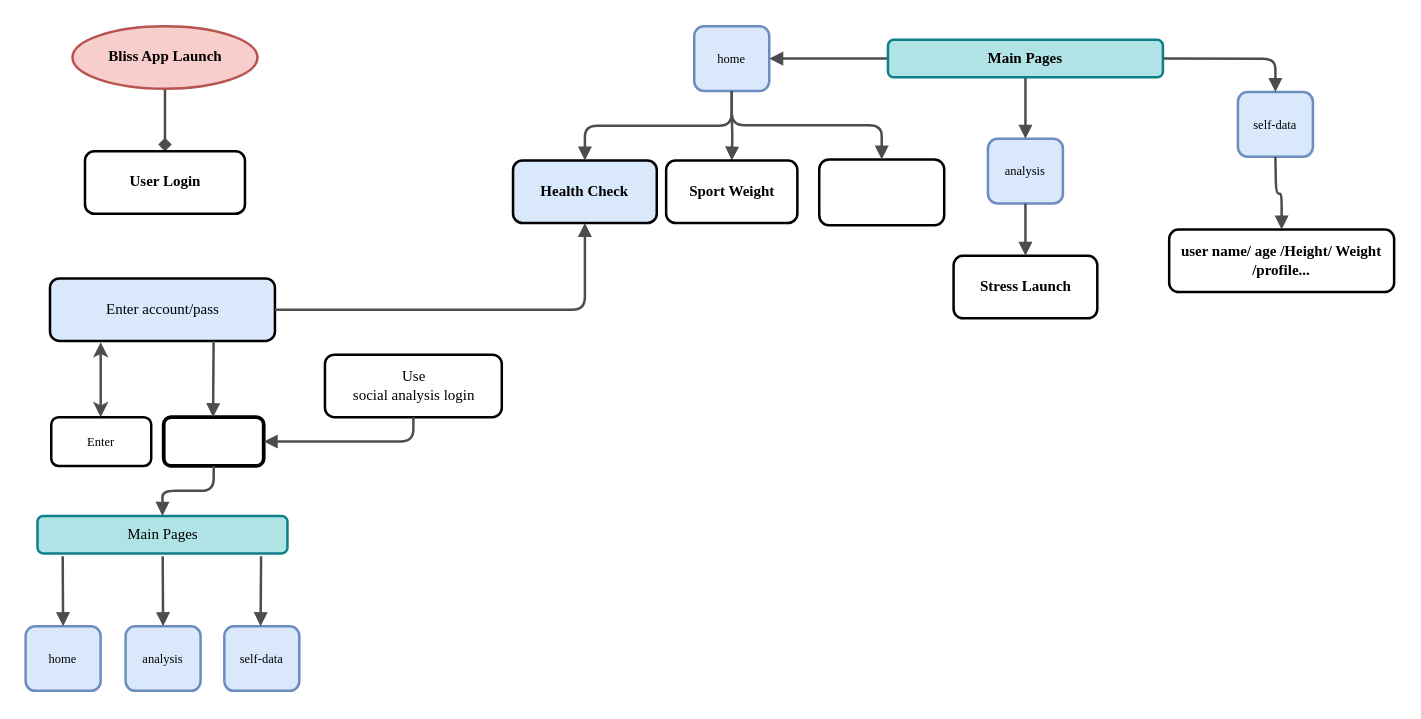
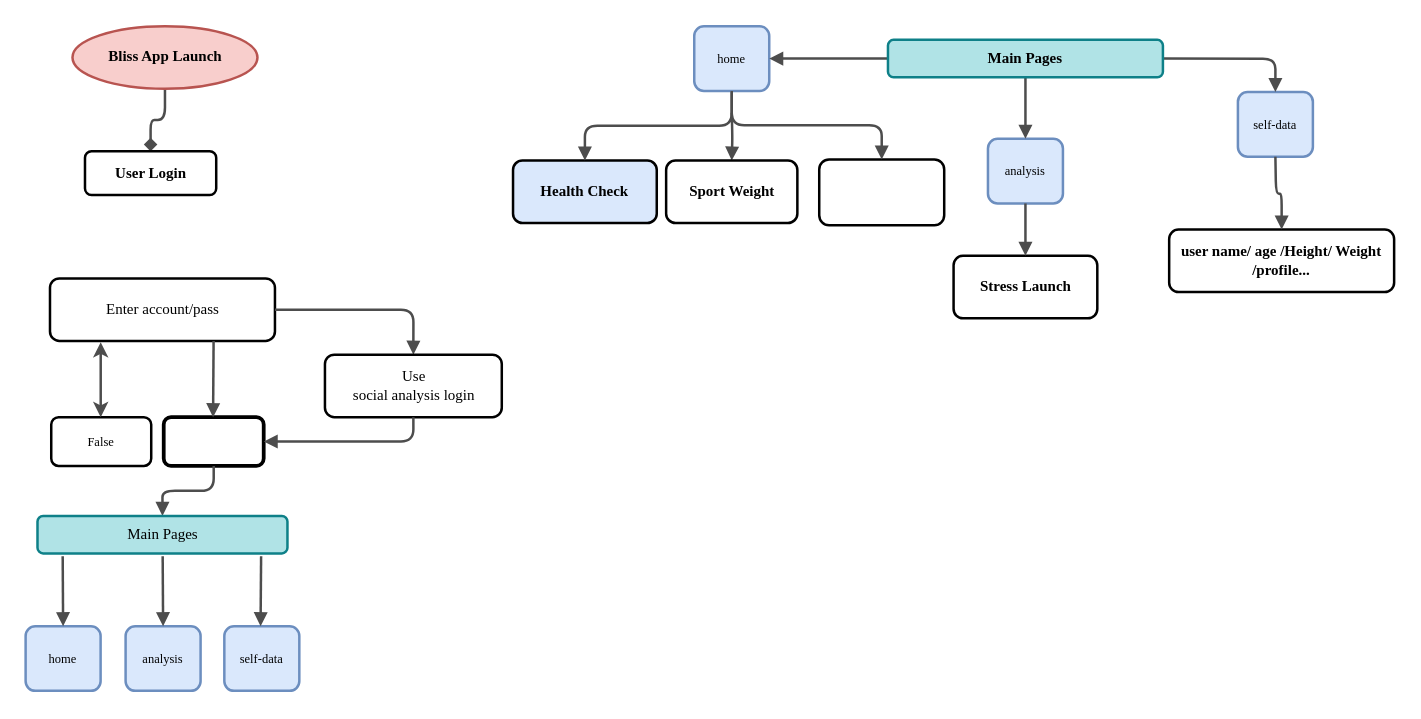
- <mxCell id="9" value="User Login" style="whiteSpace=wrap;html=1;rounded=1;shadow=0;comic=0;strokeWidth=2;fontFamily=Verdana;align=center;fontSize=12;fontStyle=1" parent="1" vertex="1"><mxGeometry x="67.5" y="120.38" width="128" height="50" as="geometry" /></mxCell>
+ <mxCell id="9" value="User Login" style="whiteSpace=wrap;html=1;rounded=1;shadow=0;comic=0;strokeWidth=2;fontFamily=Verdana;align=center;fontSize=12;fontStyle=1" parent="1" vertex="1"><mxGeometry x="67.5" y="120.38" width="105" height="35" as="geometry" /></mxCell>
- <mxCell id="10" value="Enter account/pass" style="whiteSpace=wrap;html=1;rounded=1;shadow=0;comic=0;strokeWidth=2;fontFamily=Verdana;align=center;fontSize=12;fontStyle=0;fillColor=#dae8fc;" parent="1" vertex="1"><mxGeometry x="39.5" y="222.13" width="180" height="50" as="geometry" /></mxCell>
+ <mxCell id="10" value="Enter account/pass" style="whiteSpace=wrap;html=1;rounded=1;shadow=0;comic=0;strokeWidth=2;fontFamily=Verdana;align=center;fontSize=12;fontStyle=0" parent="1" vertex="1"><mxGeometry x="39.5" y="222.13" width="180" height="50" as="geometry" /></mxCell>
- <mxCell id="18" value="" style="edgeStyle=orthogonalEdgeStyle;rounded=1;html=1;labelBackgroundColor=none;endArrow=block;endFill=1;strokeColor=#4D4D4D;strokeWidth=2;fontFamily=Verdana;fontSize=12;fontStyle=1;exitX=1;exitY=0.5;exitDx=0;exitDy=0;" edge="1" parent="1" source="10" target="13"><mxGeometry relative="1" as="geometry"><mxPoint x="233" y="247.13" as="sourcePoint" /></mxGeometry></mxCell>
+ <mxCell id="18" value="" style="edgeStyle=orthogonalEdgeStyle;rounded=1;html=1;labelBackgroundColor=none;endArrow=block;endFill=1;strokeColor=#4D4D4D;strokeWidth=2;fontFamily=Verdana;fontSize=12;fontStyle=1;exitX=1;exitY=0.5;exitDx=0;exitDy=0;entryX=0.5;entryY=0;entryDx=0;entryDy=0;" edge="1" parent="1" source="10" target="19"><mxGeometry relative="1" as="geometry"><mxPoint x="233" y="247.13" as="sourcePoint" /></mxGeometry></mxCell>
- <mxCell id="16" value="Enter" style="text;html=1;strokeColor=none;fillColor=none;align=center;verticalAlign=middle;whiteSpace=wrap;rounded=1;shadow=0;comic=0;fontFamily=Verdana;fontSize=10;" parent="1" vertex="1"><mxGeometry x="48" y="340.13" width="65" height="25" as="geometry" /></mxCell>
+ <mxCell id="16" value="False" style="text;html=1;strokeColor=none;fillColor=none;align=center;verticalAlign=middle;whiteSpace=wrap;rounded=1;shadow=0;comic=0;fontFamily=Verdana;fontSize=10;" parent="1" vertex="1"><mxGeometry x="48" y="340.13" width="65" height="25" as="geometry" /></mxCell>
